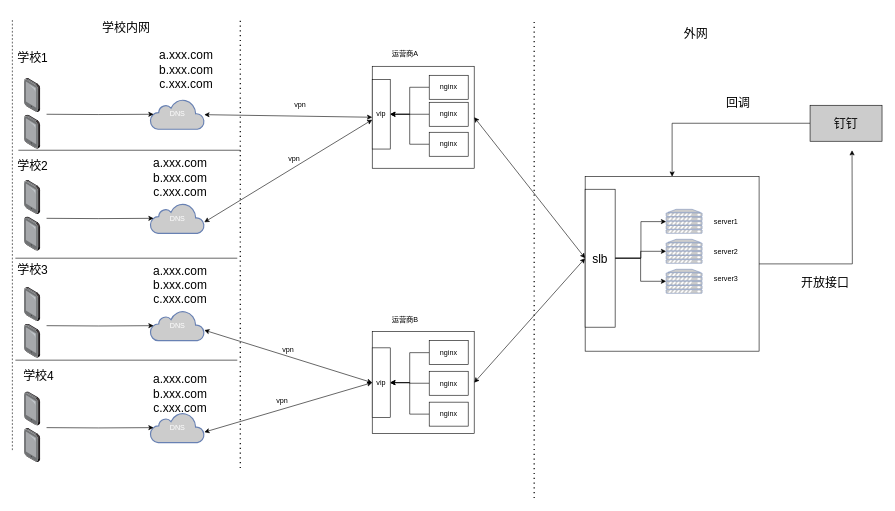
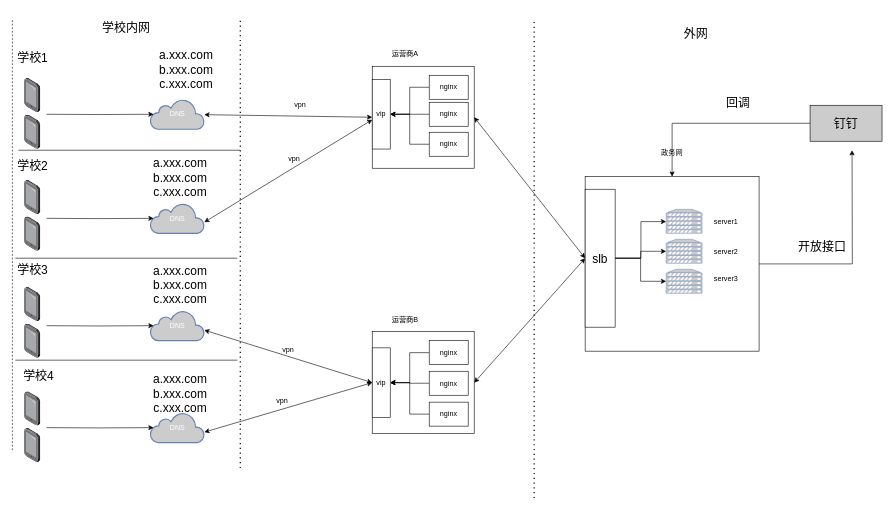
+ <mxCell id="18" value="政务网" style="text;html=1;strokeColor=none;fillColor=none;align=center;verticalAlign=middle;whiteSpace=wrap;rounded=0;" vertex="1" parent="1"><mxGeometry x="1090" y="240" width="60" height="30" as="geometry" /></mxCell>
- <mxCell id="37" value="开放接口" style="text;html=1;align=center;verticalAlign=middle;resizable=0;points=[];autosize=1;strokeColor=none;fillColor=none;fontSize=20;" vertex="1" parent="1"><mxGeometry x="1325" y="450" width="100" height="40" as="geometry" /></mxCell>
+ <mxCell id="37" value="开放接口" style="text;html=1;align=center;verticalAlign=middle;resizable=0;points=[];autosize=1;strokeColor=none;fillColor=none;fontSize=20;" vertex="1" parent="1"><mxGeometry x="1320" y="390" width="100" height="40" as="geometry" /></mxCell>
